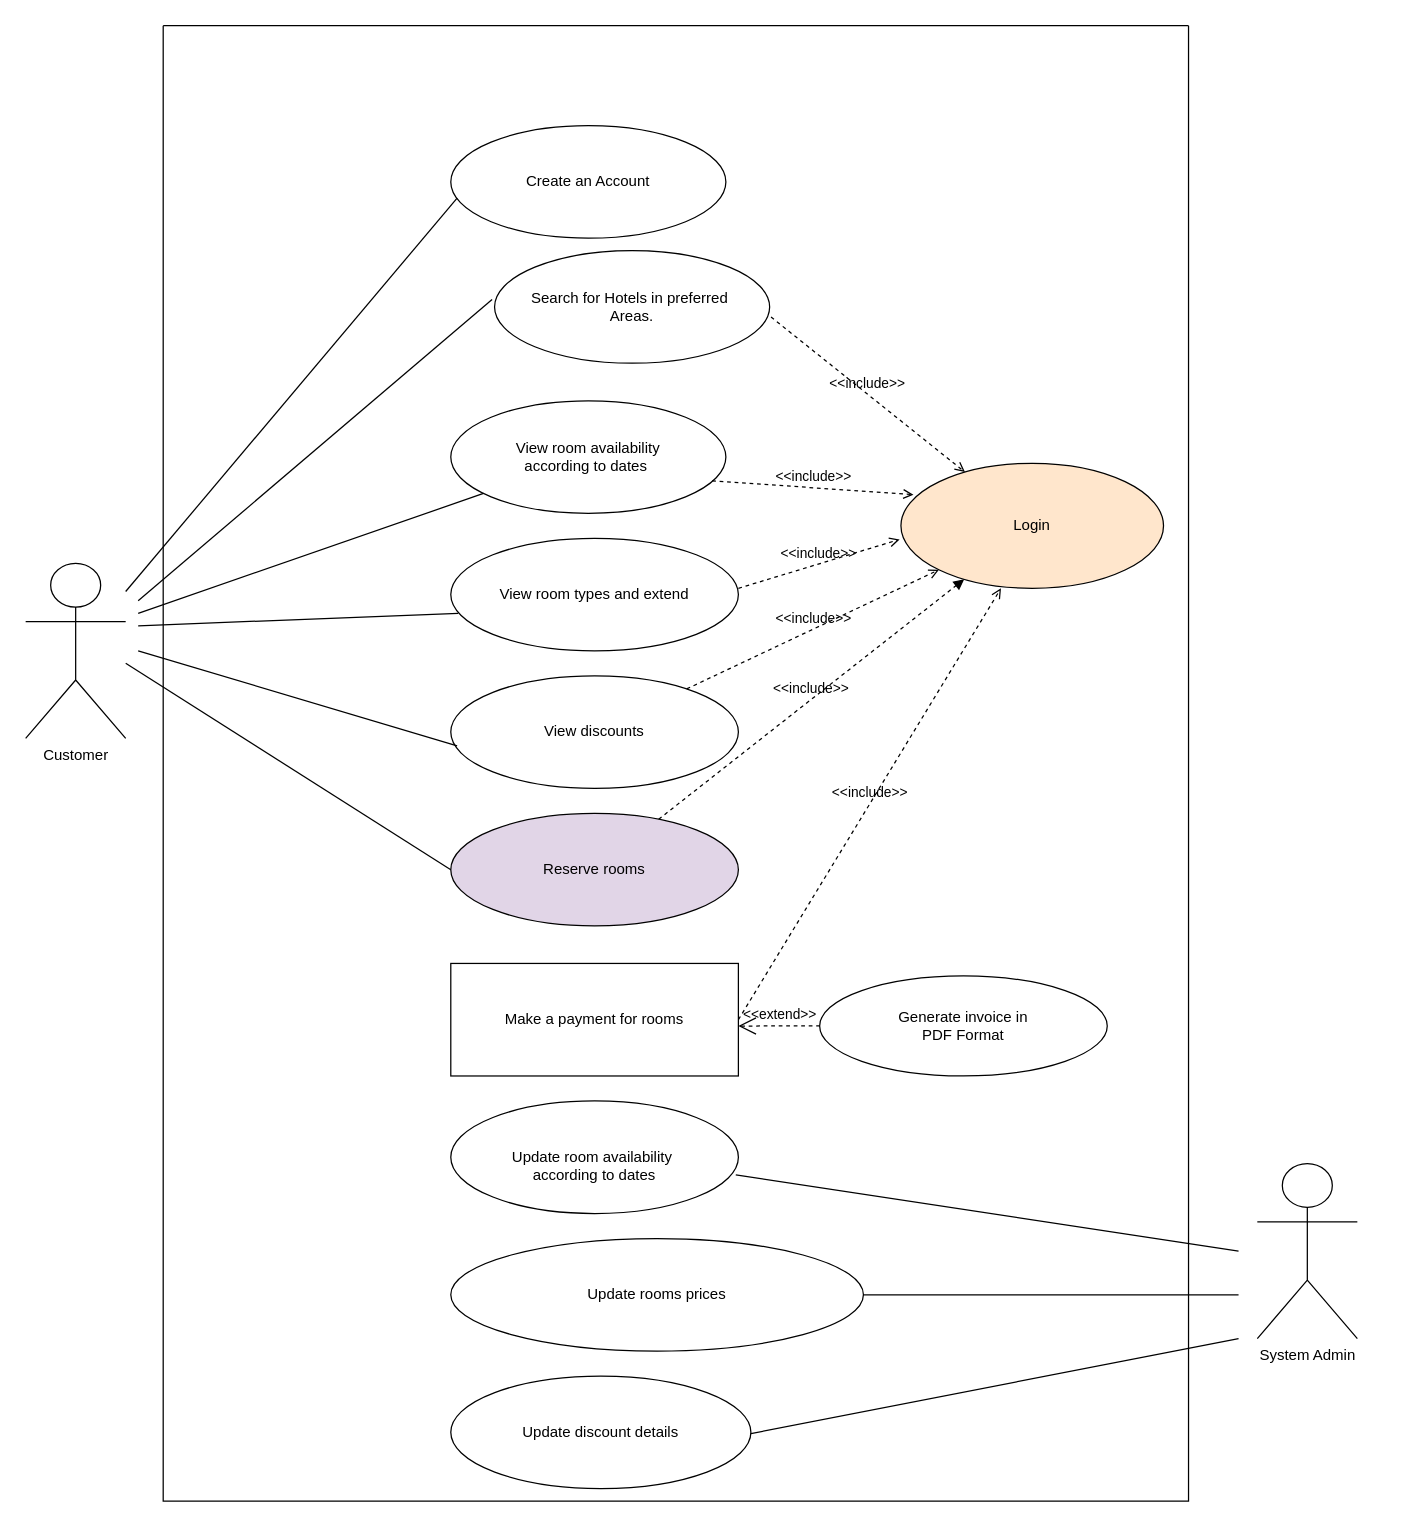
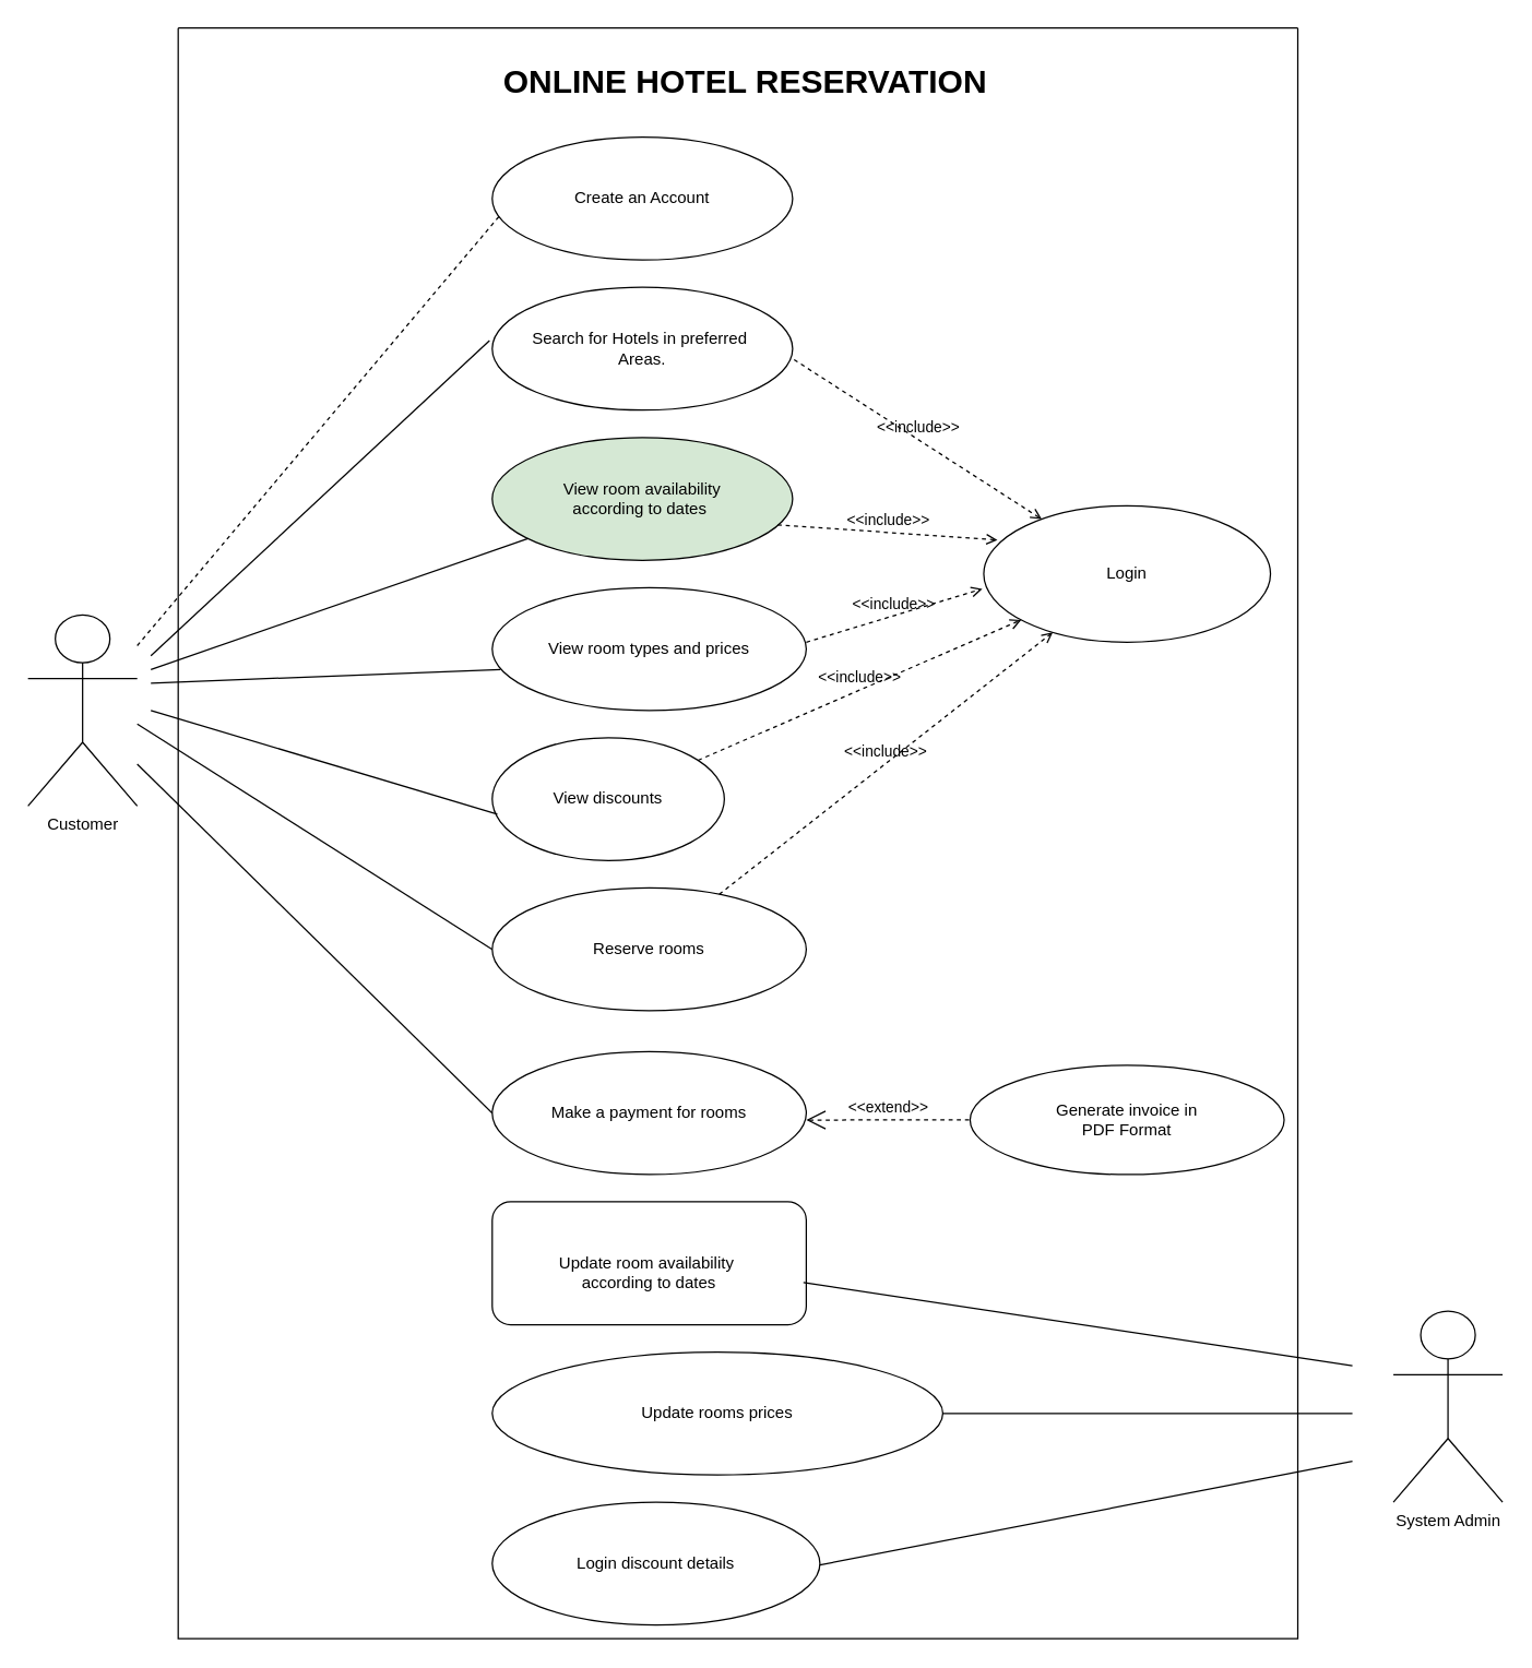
+ <mxCell id="34" value="ONLINE HOTEL RESERVATION" style="text;strokeColor=none;fillColor=none;html=1;fontSize=24;fontStyle=1;verticalAlign=middle;align=center;" vertex="1" parent="33"><mxGeometry x="200" y="20" width="430" height="40" as="geometry" /></mxCell>
- <mxCell id="4" value="Search for Hotels in preferred&amp;nbsp;&lt;div&gt;Areas.&lt;/div&gt;" style="ellipse;whiteSpace=wrap;html=1;" vertex="1" parent="1"><mxGeometry x="395" y="200" width="220" height="90" as="geometry" /></mxCell>
+ <mxCell id="4" value="Search for Hotels in preferred&amp;nbsp;&lt;div&gt;Areas.&lt;/div&gt;" style="ellipse;whiteSpace=wrap;html=1;" vertex="1" parent="1"><mxGeometry x="360" y="210" width="220" height="90" as="geometry" /></mxCell>
- <mxCell id="16" value="" style="edgeStyle=none;html=1;endArrow=none;verticalAlign=bottom;rounded=0;entryX=0.023;entryY=0.644;entryDx=0;entryDy=0;entryPerimeter=0;" edge="1" parent="1" source="2" target="3"><mxGeometry width="160" relative="1" as="geometry"><mxPoint x="100" y="440" as="sourcePoint" /><mxPoint x="570" y="340" as="targetPoint" /></mxGeometry></mxCell>
+ <mxCell id="16" value="" style="edgeStyle=none;html=1;endArrow=none;verticalAlign=bottom;rounded=0;entryX=0.023;entryY=0.644;entryDx=0;entryDy=0;entryPerimeter=0;dashed=1;" edge="1" parent="1" source="2" target="3"><mxGeometry width="160" relative="1" as="geometry"><mxPoint x="100" y="440" as="sourcePoint" /><mxPoint x="570" y="340" as="targetPoint" /></mxGeometry></mxCell>
- <mxCell id="5" value="View room availability&lt;div&gt;according to dates&amp;nbsp;&lt;/div&gt;" style="ellipse;whiteSpace=wrap;html=1;" vertex="1" parent="1"><mxGeometry x="360" y="320" width="220" height="90" as="geometry" /></mxCell>
+ <mxCell id="5" value="View room availability&lt;div&gt;according to dates&amp;nbsp;&lt;/div&gt;" style="ellipse;whiteSpace=wrap;html=1;fillColor=#d5e8d4;" vertex="1" parent="1"><mxGeometry x="360" y="320" width="220" height="90" as="geometry" /></mxCell>
- <mxCell id="14" value="Login" style="ellipse;whiteSpace=wrap;html=1;fillColor=#ffe6cc;" vertex="1" parent="1"><mxGeometry x="720" y="370" width="210" height="100" as="geometry" /></mxCell>
+ <mxCell id="14" value="Login" style="ellipse;whiteSpace=wrap;html=1;" vertex="1" parent="1"><mxGeometry x="720" y="370" width="210" height="100" as="geometry" /></mxCell>
- <mxCell id="30" value="&amp;lt;&amp;lt;include&amp;gt;&amp;gt;" style="edgeStyle=none;html=1;endArrow=block;verticalAlign=bottom;dashed=1;labelBackgroundColor=none;rounded=0;" edge="1" parent="1" source="8" target="14"><mxGeometry width="160" relative="1" as="geometry"><mxPoint x="547" y="627.6" as="sourcePoint" /><mxPoint x="748" y="529.6" as="targetPoint" /><Array as="points" /></mxGeometry></mxCell>
+ <mxCell id="30" value="&amp;lt;&amp;lt;include&amp;gt;&amp;gt;" style="edgeStyle=none;html=1;endArrow=open;verticalAlign=bottom;dashed=1;labelBackgroundColor=none;rounded=0;" edge="1" parent="1" source="8" target="14"><mxGeometry width="160" relative="1" as="geometry"><mxPoint x="547" y="627.6" as="sourcePoint" /><mxPoint x="748" y="529.6" as="targetPoint" /><Array as="points" /></mxGeometry></mxCell>
- <mxCell id="6" value="View room types and extend" style="ellipse;whiteSpace=wrap;html=1;" vertex="1" parent="1"><mxGeometry x="360" y="430" width="230" height="90" as="geometry" /></mxCell>
+ <mxCell id="6" value="View room types and prices" style="ellipse;whiteSpace=wrap;html=1;" vertex="1" parent="1"><mxGeometry x="360" y="430" width="230" height="90" as="geometry" /></mxCell>
- <mxCell id="7" value="View discounts" style="ellipse;whiteSpace=wrap;html=1;" vertex="1" parent="1"><mxGeometry x="360" y="540" width="230" height="90" as="geometry" /></mxCell>
+ <mxCell id="7" value="View discounts" style="ellipse;whiteSpace=wrap;html=1;" vertex="1" parent="1"><mxGeometry x="360" y="540" width="170" height="90" as="geometry" /></mxCell>
- <mxCell id="31" value="&amp;lt;&amp;lt;include&amp;gt;&amp;gt;" style="edgeStyle=none;html=1;endArrow=open;verticalAlign=bottom;dashed=1;labelBackgroundColor=none;rounded=0;entryX=0.381;entryY=1;entryDx=0;entryDy=0;entryPerimeter=0;exitX=1;exitY=0.5;exitDx=0;exitDy=0;" edge="1" parent="1" source="9" target="14"><mxGeometry width="160" relative="1" as="geometry"><mxPoint x="526" y="713.99" as="sourcePoint" /><mxPoint x="767" y="519.99" as="targetPoint" /><Array as="points" /></mxGeometry></mxCell>
+ <mxCell id="22" value="" style="edgeStyle=none;html=1;endArrow=none;verticalAlign=bottom;rounded=0;entryX=0;entryY=0.5;entryDx=0;entryDy=0;" edge="1" parent="1" source="2" target="9"><mxGeometry width="160" relative="1" as="geometry"><mxPoint x="100" y="599.67" as="sourcePoint" /><mxPoint x="360" y="751.67" as="targetPoint" /></mxGeometry></mxCell>
- <mxCell id="8" value="Reserve rooms" style="ellipse;whiteSpace=wrap;html=1;fillColor=#e1d5e7;" vertex="1" parent="1"><mxGeometry x="360" y="650" width="230" height="90" as="geometry" /></mxCell>
+ <mxCell id="8" value="Reserve rooms" style="ellipse;whiteSpace=wrap;html=1;" vertex="1" parent="1"><mxGeometry x="360" y="650" width="230" height="90" as="geometry" /></mxCell>
- <mxCell id="9" value="Make a payment for rooms" style="whiteSpace=wrap;html=1;rounded=0;" vertex="1" parent="1"><mxGeometry x="360" y="770" width="230" height="90" as="geometry" /></mxCell>
+ <mxCell id="9" value="Make a payment for rooms" style="ellipse;whiteSpace=wrap;html=1;" vertex="1" parent="1"><mxGeometry x="360" y="770" width="230" height="90" as="geometry" /></mxCell>
- <mxCell id="15" value="Generate invoice in&lt;div&gt;PDF Format&lt;/div&gt;" style="ellipse;whiteSpace=wrap;html=1;" vertex="1" parent="1"><mxGeometry x="655" y="780" width="230" height="80" as="geometry" /></mxCell>
+ <mxCell id="15" value="Generate invoice in&lt;div&gt;PDF Format&lt;/div&gt;" style="ellipse;whiteSpace=wrap;html=1;" vertex="1" parent="1"><mxGeometry x="710" y="780" width="230" height="80" as="geometry" /></mxCell>
- <mxCell id="10" value="&lt;div&gt;&lt;br&gt;&lt;/div&gt;&lt;div&gt;Update room availability&amp;nbsp;&lt;/div&gt;&lt;div&gt;according to dates&lt;/div&gt;" style="ellipse;whiteSpace=wrap;html=1;" vertex="1" parent="1"><mxGeometry x="360" y="880" width="230" height="90" as="geometry" /></mxCell>
+ <mxCell id="10" value="&lt;div&gt;&lt;br&gt;&lt;/div&gt;&lt;div&gt;Update room availability&amp;nbsp;&lt;/div&gt;&lt;div&gt;according to dates&lt;/div&gt;" style="whiteSpace=wrap;html=1;rounded=1;" vertex="1" parent="1"><mxGeometry x="360" y="880" width="230" height="90" as="geometry" /></mxCell>
- <mxCell id="13" value="System Admin" style="shape=umlActor;html=1;verticalLabelPosition=bottom;verticalAlign=top;align=center;" vertex="1" parent="1"><mxGeometry x="1005" y="930" width="80" height="140" as="geometry" /></mxCell>
+ <mxCell id="13" value="System Admin" style="shape=umlActor;html=1;verticalLabelPosition=bottom;verticalAlign=top;align=center;" vertex="1" parent="1"><mxGeometry x="1020" y="960" width="80" height="140" as="geometry" /></mxCell>
- <mxCell id="12" value="Update discount details" style="ellipse;whiteSpace=wrap;html=1;" vertex="1" parent="1"><mxGeometry x="360" y="1100" width="240" height="90" as="geometry" /></mxCell>
+ <mxCell id="12" value="Login discount details" style="ellipse;whiteSpace=wrap;html=1;" vertex="1" parent="1"><mxGeometry x="360" y="1100" width="240" height="90" as="geometry" /></mxCell>
